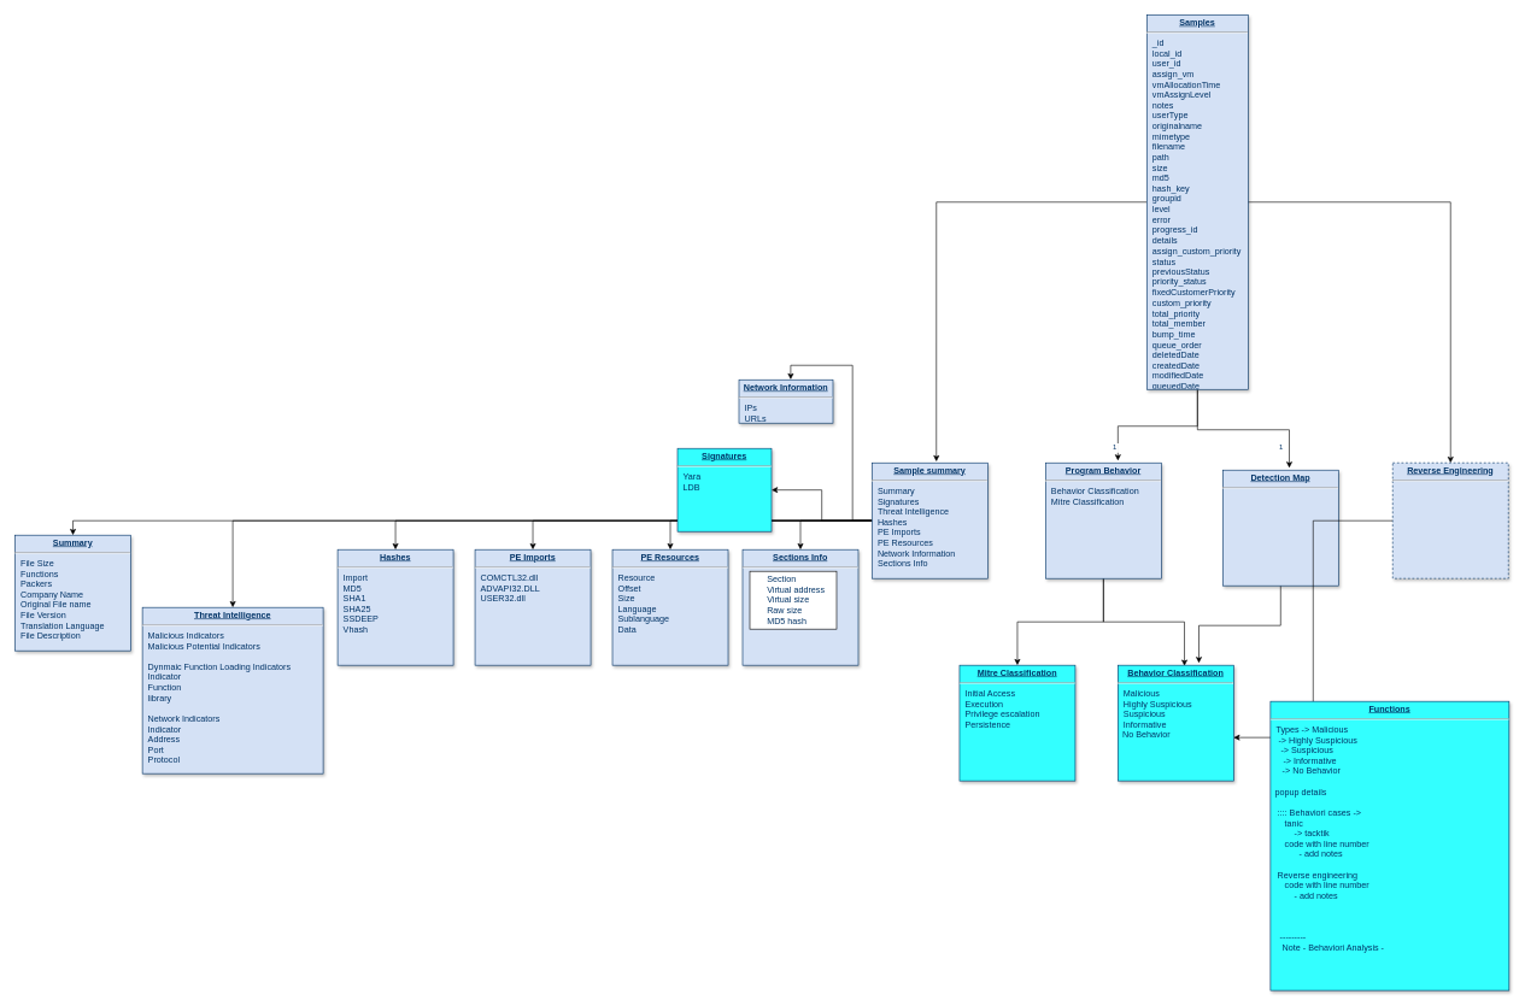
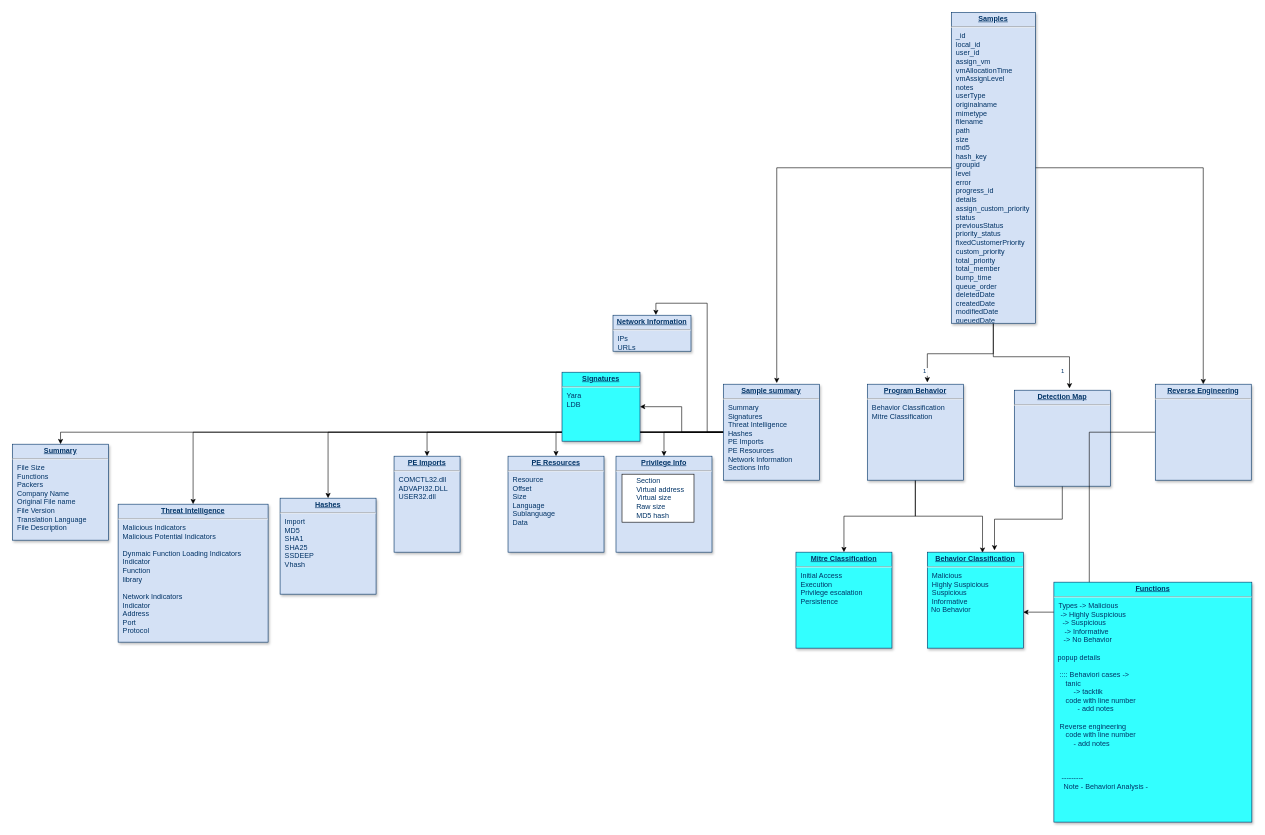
- <mxCell id="24" value="&lt;p style=&quot;margin: 4px 0px 0px ; text-align: center&quot;&gt;&lt;b&gt;&lt;u&gt;Reverse Engineering&lt;/u&gt;&lt;/b&gt;&lt;br&gt;&lt;/p&gt;&lt;hr&gt;&lt;p style=&quot;margin: 0px ; margin-left: 8px&quot;&gt;&lt;br&gt;&lt;/p&gt;" style="verticalAlign=top;align=left;overflow=fill;fontSize=12;fontFamily=Helvetica;html=1;strokeColor=#003366;shadow=1;fillColor=#D4E1F5;fontColor=#003366;dashed=1;" parent="1" vertex="1"><mxGeometry x="1925" y="640" width="160" height="160" as="geometry" /></mxCell>
+ <mxCell id="24" value="&lt;p style=&quot;margin: 4px 0px 0px ; text-align: center&quot;&gt;&lt;b&gt;&lt;u&gt;Reverse Engineering&lt;/u&gt;&lt;/b&gt;&lt;br&gt;&lt;/p&gt;&lt;hr&gt;&lt;p style=&quot;margin: 0px ; margin-left: 8px&quot;&gt;&lt;br&gt;&lt;/p&gt;" style="verticalAlign=top;align=left;overflow=fill;fontSize=12;fontFamily=Helvetica;html=1;strokeColor=#003366;shadow=1;fillColor=#D4E1F5;fontColor=#003366" parent="1" vertex="1"><mxGeometry x="1925" y="640" width="160" height="160" as="geometry" /></mxCell>
- <mxCell id="32" value="&lt;p style=&quot;margin: 4px 0px 0px ; text-align: center&quot;&gt;&lt;b&gt;&lt;u&gt;Sections Info&lt;/u&gt;&lt;/b&gt;&lt;br&gt;&lt;/p&gt;&lt;hr&gt;&lt;p style=&quot;margin: 0px ; margin-left: 8px&quot;&gt;&lt;br&gt;&lt;/p&gt;&lt;p style=&quot;margin: 0px ; margin-left: 8px&quot;&gt;&lt;br&gt;&lt;/p&gt;&lt;p style=&quot;margin: 0px ; margin-left: 8px&quot;&gt;&lt;br&gt;&lt;/p&gt;&lt;p style=&quot;margin: 0px ; margin-left: 8px&quot;&gt;&lt;br&gt;&lt;/p&gt;&lt;p style=&quot;margin: 0px ; margin-left: 8px&quot;&gt;&lt;br&gt;&lt;/p&gt;" style="verticalAlign=top;align=left;overflow=fill;fontSize=12;fontFamily=Helvetica;html=1;strokeColor=#003366;shadow=1;fillColor=#D4E1F5;fontColor=#003366" parent="1" vertex="1"><mxGeometry x="1026" y="760" width="160" height="160" as="geometry" /></mxCell>
+ <mxCell id="32" value="&lt;p style=&quot;margin: 4px 0px 0px ; text-align: center&quot;&gt;&lt;b&gt;&lt;u&gt;Privilege Info&lt;/u&gt;&lt;/b&gt;&lt;br&gt;&lt;/p&gt;&lt;hr&gt;&lt;p style=&quot;margin: 0px ; margin-left: 8px&quot;&gt;&lt;br&gt;&lt;/p&gt;&lt;p style=&quot;margin: 0px ; margin-left: 8px&quot;&gt;&lt;br&gt;&lt;/p&gt;&lt;p style=&quot;margin: 0px ; margin-left: 8px&quot;&gt;&lt;br&gt;&lt;/p&gt;&lt;p style=&quot;margin: 0px ; margin-left: 8px&quot;&gt;&lt;br&gt;&lt;/p&gt;&lt;p style=&quot;margin: 0px ; margin-left: 8px&quot;&gt;&lt;br&gt;&lt;/p&gt;" style="verticalAlign=top;align=left;overflow=fill;fontSize=12;fontFamily=Helvetica;html=1;strokeColor=#003366;shadow=1;fillColor=#D4E1F5;fontColor=#003366" parent="1" vertex="1"><mxGeometry x="1026" y="760" width="160" height="160" as="geometry" /></mxCell>
- <mxCell id="28" value="&lt;p style=&quot;margin: 4px 0px 0px ; text-align: center&quot;&gt;&lt;b&gt;&lt;u&gt;Hashes&lt;/u&gt;&lt;/b&gt;&lt;br&gt;&lt;/p&gt;&lt;hr&gt;&lt;p style=&quot;margin: 0px ; margin-left: 8px&quot;&gt;Import&lt;br&gt;&lt;/p&gt;&lt;p style=&quot;margin: 0px ; margin-left: 8px&quot;&gt;MD5&lt;br&gt;&lt;/p&gt;&lt;p style=&quot;margin: 0px ; margin-left: 8px&quot;&gt;SHA1&lt;br&gt;&lt;/p&gt;&lt;p style=&quot;margin: 0px ; margin-left: 8px&quot;&gt;SHA25&lt;br&gt;&lt;/p&gt;&lt;p style=&quot;margin: 0px ; margin-left: 8px&quot;&gt;SSDEEP&lt;br&gt;&lt;/p&gt;&lt;p style=&quot;margin: 0px ; margin-left: 8px&quot;&gt;Vhash&lt;br&gt;&lt;/p&gt;&lt;p style=&quot;margin: 0px ; margin-left: 8px&quot;&gt;&lt;br&gt;&lt;/p&gt;&lt;p style=&quot;margin: 0px ; margin-left: 8px&quot;&gt;&lt;br&gt;&lt;/p&gt;&lt;p style=&quot;margin: 0px ; margin-left: 8px&quot;&gt;&lt;br&gt;&lt;/p&gt;&lt;p style=&quot;margin: 0px ; margin-left: 8px&quot;&gt;&lt;br&gt;&lt;/p&gt;" style="verticalAlign=top;align=left;overflow=fill;fontSize=12;fontFamily=Helvetica;html=1;strokeColor=#003366;shadow=1;fillColor=#D4E1F5;fontColor=#003366" parent="1" vertex="1"><mxGeometry x="466" y="760" width="160" height="160" as="geometry" /></mxCell>
+ <mxCell id="28" value="&lt;p style=&quot;margin: 4px 0px 0px ; text-align: center&quot;&gt;&lt;b&gt;&lt;u&gt;Hashes&lt;/u&gt;&lt;/b&gt;&lt;br&gt;&lt;/p&gt;&lt;hr&gt;&lt;p style=&quot;margin: 0px ; margin-left: 8px&quot;&gt;Import&lt;br&gt;&lt;/p&gt;&lt;p style=&quot;margin: 0px ; margin-left: 8px&quot;&gt;MD5&lt;br&gt;&lt;/p&gt;&lt;p style=&quot;margin: 0px ; margin-left: 8px&quot;&gt;SHA1&lt;br&gt;&lt;/p&gt;&lt;p style=&quot;margin: 0px ; margin-left: 8px&quot;&gt;SHA25&lt;br&gt;&lt;/p&gt;&lt;p style=&quot;margin: 0px ; margin-left: 8px&quot;&gt;SSDEEP&lt;br&gt;&lt;/p&gt;&lt;p style=&quot;margin: 0px ; margin-left: 8px&quot;&gt;Vhash&lt;br&gt;&lt;/p&gt;&lt;p style=&quot;margin: 0px ; margin-left: 8px&quot;&gt;&lt;br&gt;&lt;/p&gt;&lt;p style=&quot;margin: 0px ; margin-left: 8px&quot;&gt;&lt;br&gt;&lt;/p&gt;&lt;p style=&quot;margin: 0px ; margin-left: 8px&quot;&gt;&lt;br&gt;&lt;/p&gt;&lt;p style=&quot;margin: 0px ; margin-left: 8px&quot;&gt;&lt;br&gt;&lt;/p&gt;" style="verticalAlign=top;align=left;overflow=fill;fontSize=12;fontFamily=Helvetica;html=1;strokeColor=#003366;shadow=1;fillColor=#D4E1F5;fontColor=#003366" parent="1" vertex="1"><mxGeometry x="466" y="830" width="160" height="160" as="geometry" /></mxCell>
- <mxCell id="30" value="&lt;p style=&quot;margin: 4px 0px 0px ; text-align: center&quot;&gt;&lt;b&gt;&lt;u&gt;PE Imports&lt;/u&gt;&lt;/b&gt;&lt;br&gt;&lt;/p&gt;&lt;hr&gt;&lt;p style=&quot;margin: 0px ; margin-left: 8px&quot;&gt;COMCTL32.dll&lt;br&gt;&lt;/p&gt;&lt;p style=&quot;margin: 0px ; margin-left: 8px&quot;&gt;ADVAPI32.DLL&lt;br&gt;&lt;/p&gt;&lt;p style=&quot;margin: 0px ; margin-left: 8px&quot;&gt;USER32.dll&lt;/p&gt;&lt;p style=&quot;margin: 0px ; margin-left: 8px&quot;&gt;&lt;br&gt;&lt;/p&gt;&lt;p style=&quot;margin: 0px ; margin-left: 8px&quot;&gt;&lt;br&gt;&lt;/p&gt;&lt;p style=&quot;margin: 0px ; margin-left: 8px&quot;&gt;&lt;br&gt;&lt;/p&gt;&lt;p style=&quot;margin: 0px ; margin-left: 8px&quot;&gt;&lt;br&gt;&lt;/p&gt;" style="verticalAlign=top;align=left;overflow=fill;fontSize=12;fontFamily=Helvetica;html=1;strokeColor=#003366;shadow=1;fillColor=#D4E1F5;fontColor=#003366" parent="1" vertex="1"><mxGeometry x="656" y="760" width="160" height="160" as="geometry" /></mxCell>
+ <mxCell id="30" value="&lt;p style=&quot;margin: 4px 0px 0px ; text-align: center&quot;&gt;&lt;b&gt;&lt;u&gt;PE Imports&lt;/u&gt;&lt;/b&gt;&lt;br&gt;&lt;/p&gt;&lt;hr&gt;&lt;p style=&quot;margin: 0px ; margin-left: 8px&quot;&gt;COMCTL32.dll&lt;br&gt;&lt;/p&gt;&lt;p style=&quot;margin: 0px ; margin-left: 8px&quot;&gt;ADVAPI32.DLL&lt;br&gt;&lt;/p&gt;&lt;p style=&quot;margin: 0px ; margin-left: 8px&quot;&gt;USER32.dll&lt;/p&gt;&lt;p style=&quot;margin: 0px ; margin-left: 8px&quot;&gt;&lt;br&gt;&lt;/p&gt;&lt;p style=&quot;margin: 0px ; margin-left: 8px&quot;&gt;&lt;br&gt;&lt;/p&gt;&lt;p style=&quot;margin: 0px ; margin-left: 8px&quot;&gt;&lt;br&gt;&lt;/p&gt;&lt;p style=&quot;margin: 0px ; margin-left: 8px&quot;&gt;&lt;br&gt;&lt;/p&gt;" style="verticalAlign=top;align=left;overflow=fill;fontSize=12;fontFamily=Helvetica;html=1;strokeColor=#003366;shadow=1;fillColor=#D4E1F5;fontColor=#003366" parent="1" vertex="1"><mxGeometry x="656" y="760" width="110" height="160" as="geometry" /></mxCell>
